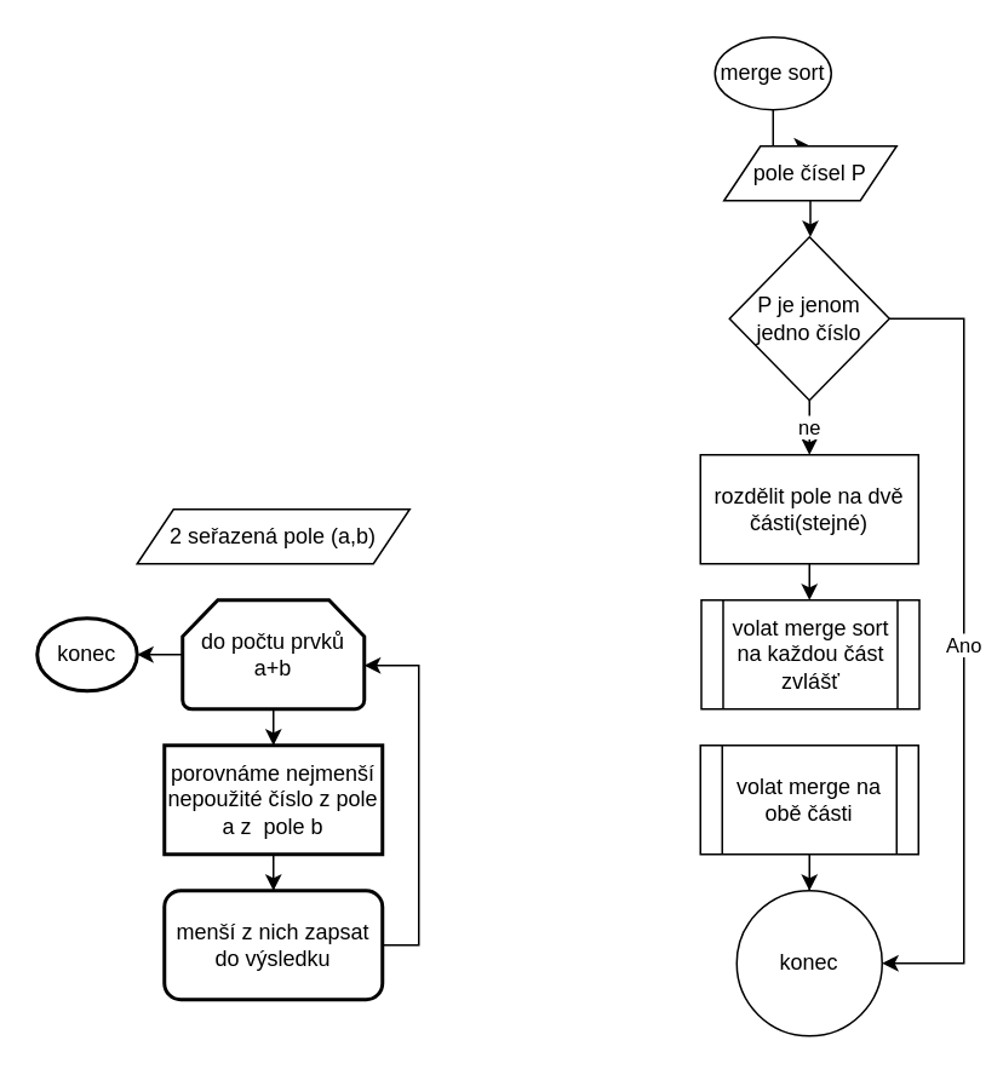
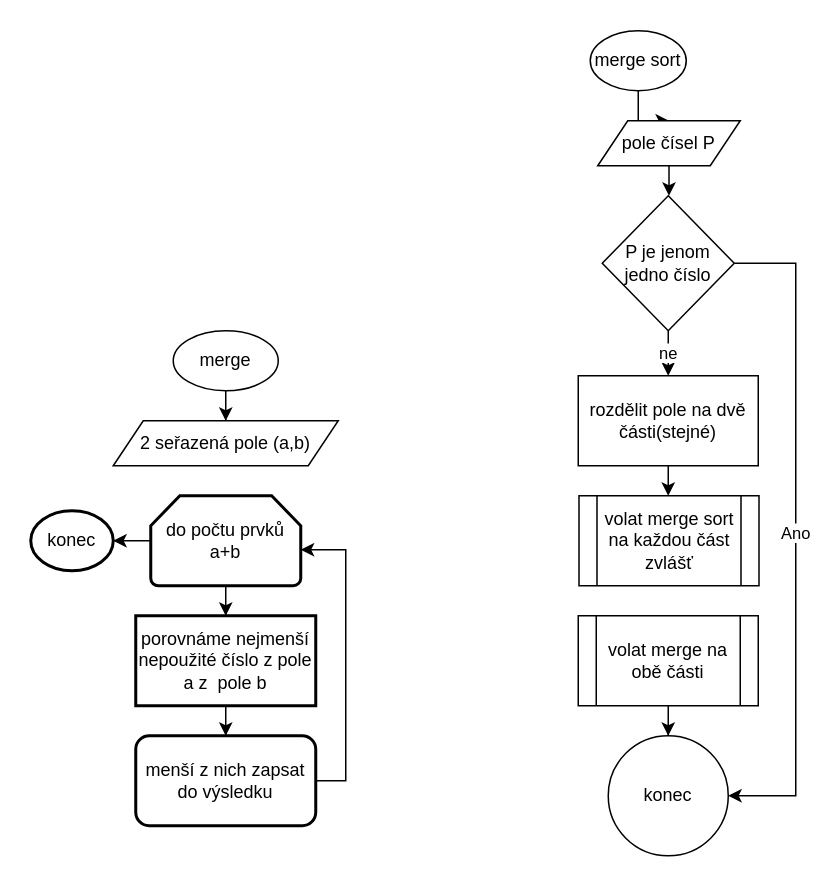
+ <mxCell id="16" value="merge" style="ellipse;whiteSpace=wrap;html=1;" vertex="1" parent="1"><mxGeometry x="115" y="220" width="70" height="40" as="geometry" /></mxCell>
+ <mxCell id="15" value="" style="edgeStyle=orthogonalEdgeStyle;rounded=0;orthogonalLoop=1;jettySize=auto;html=1;" edge="1" parent="1" source="16" target="17"><mxGeometry relative="1" as="geometry" /></mxCell>
